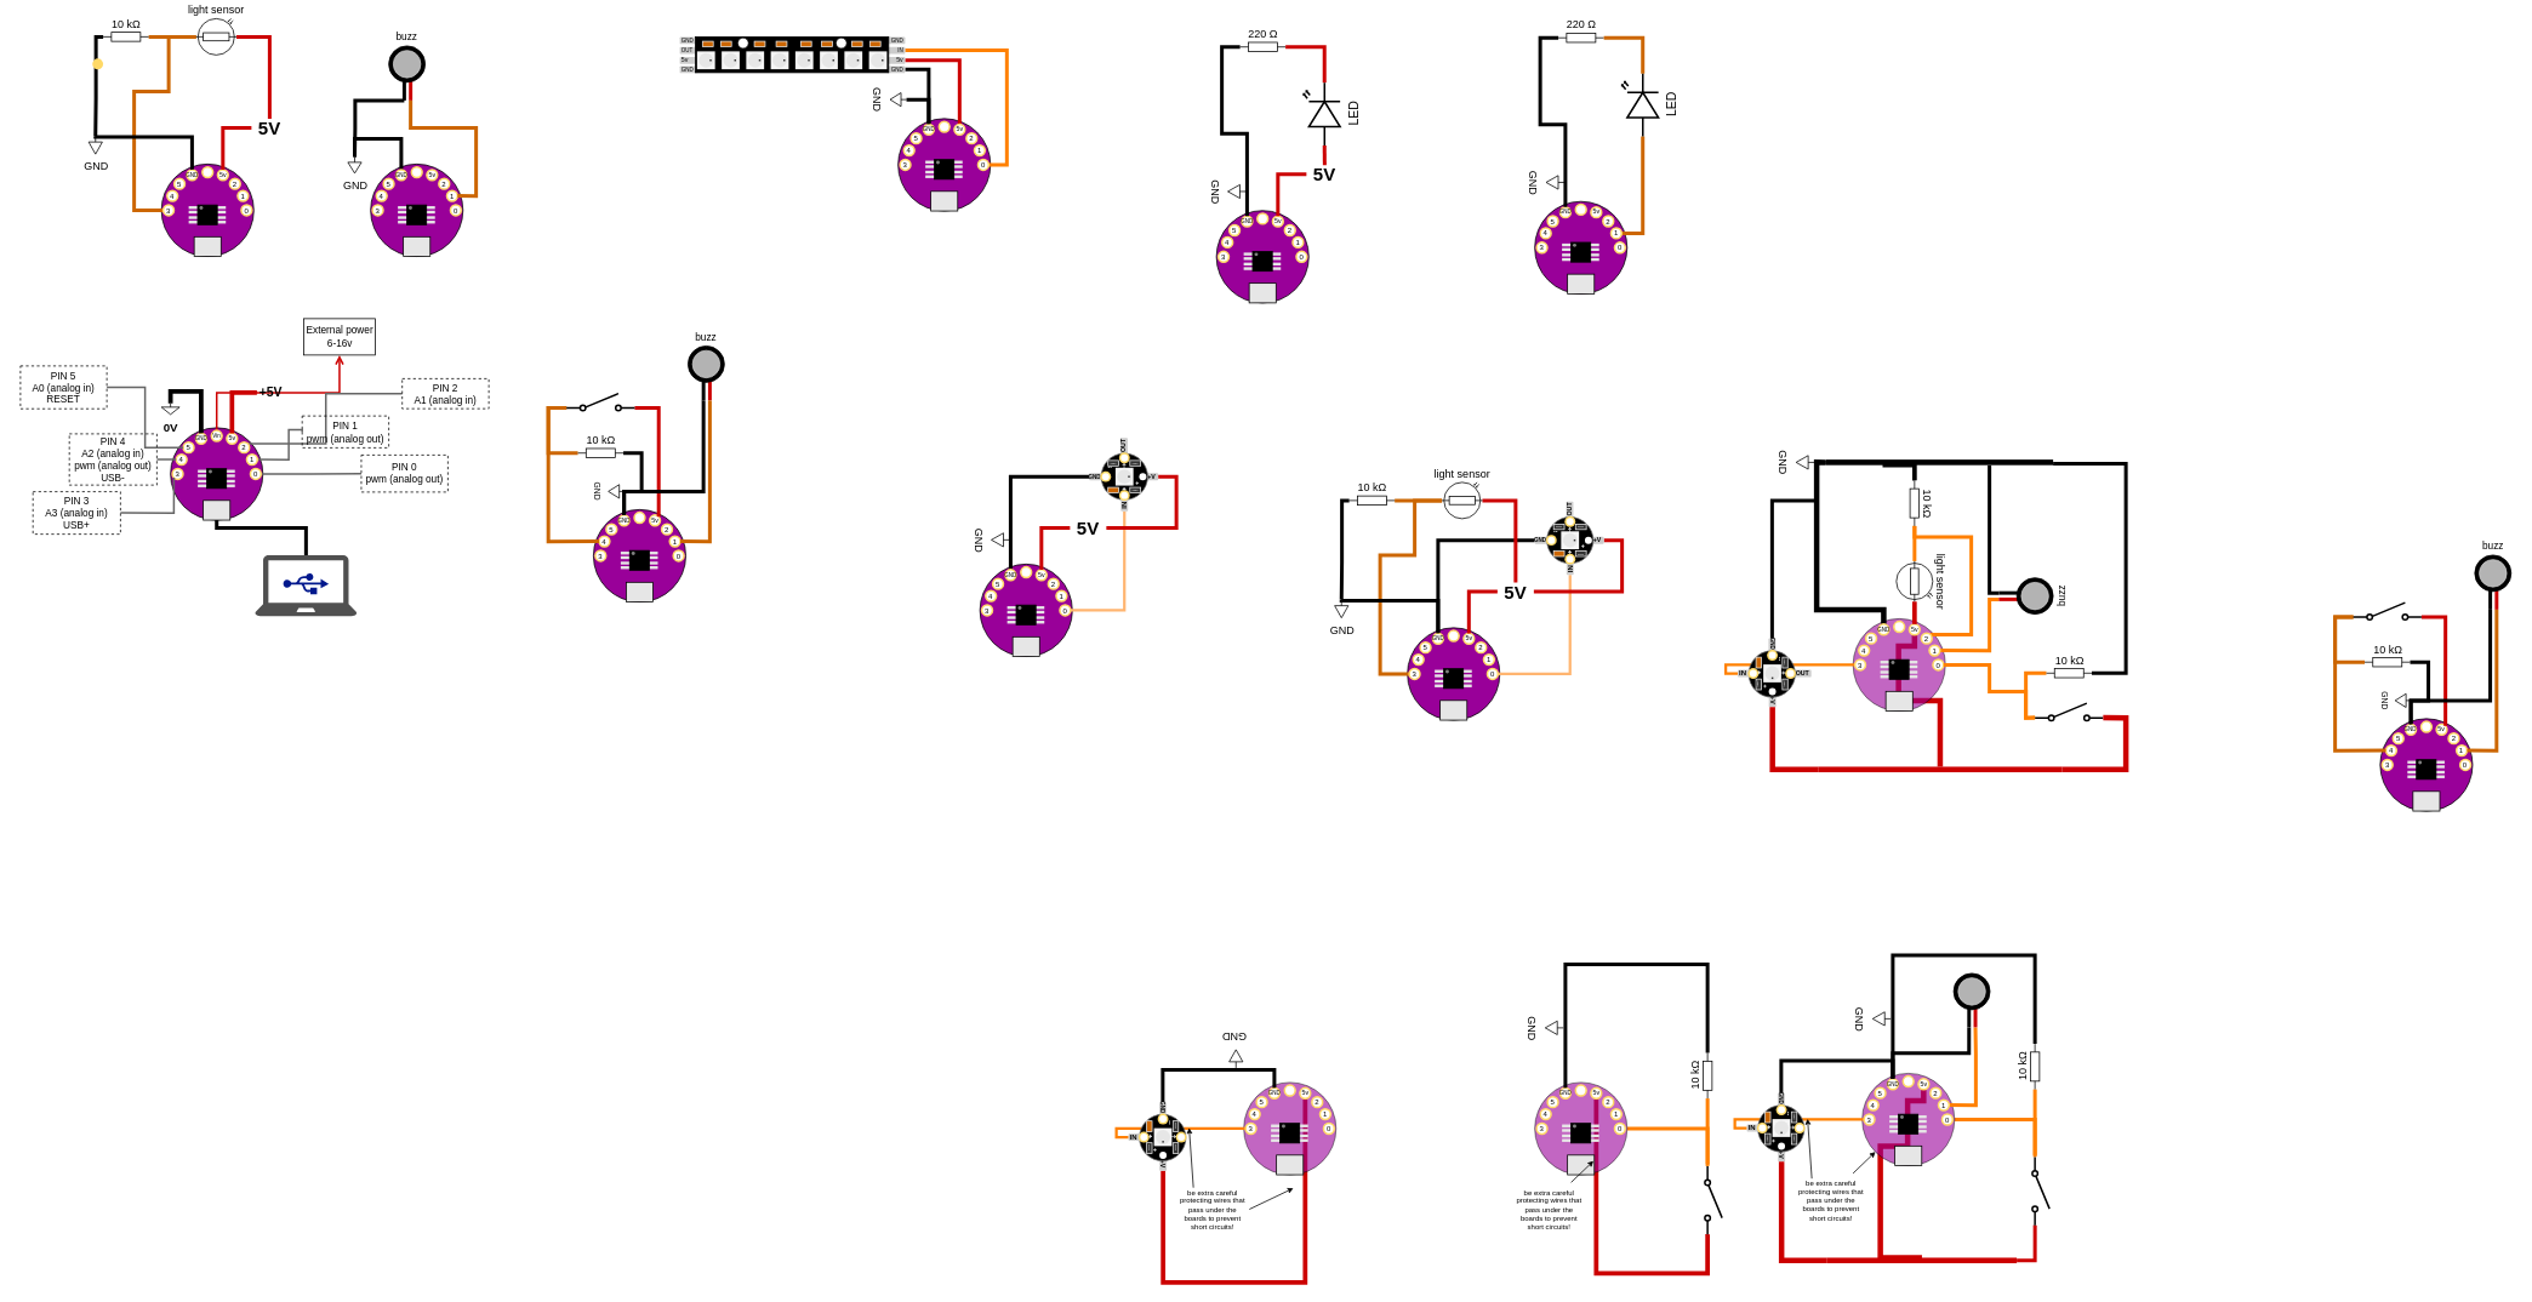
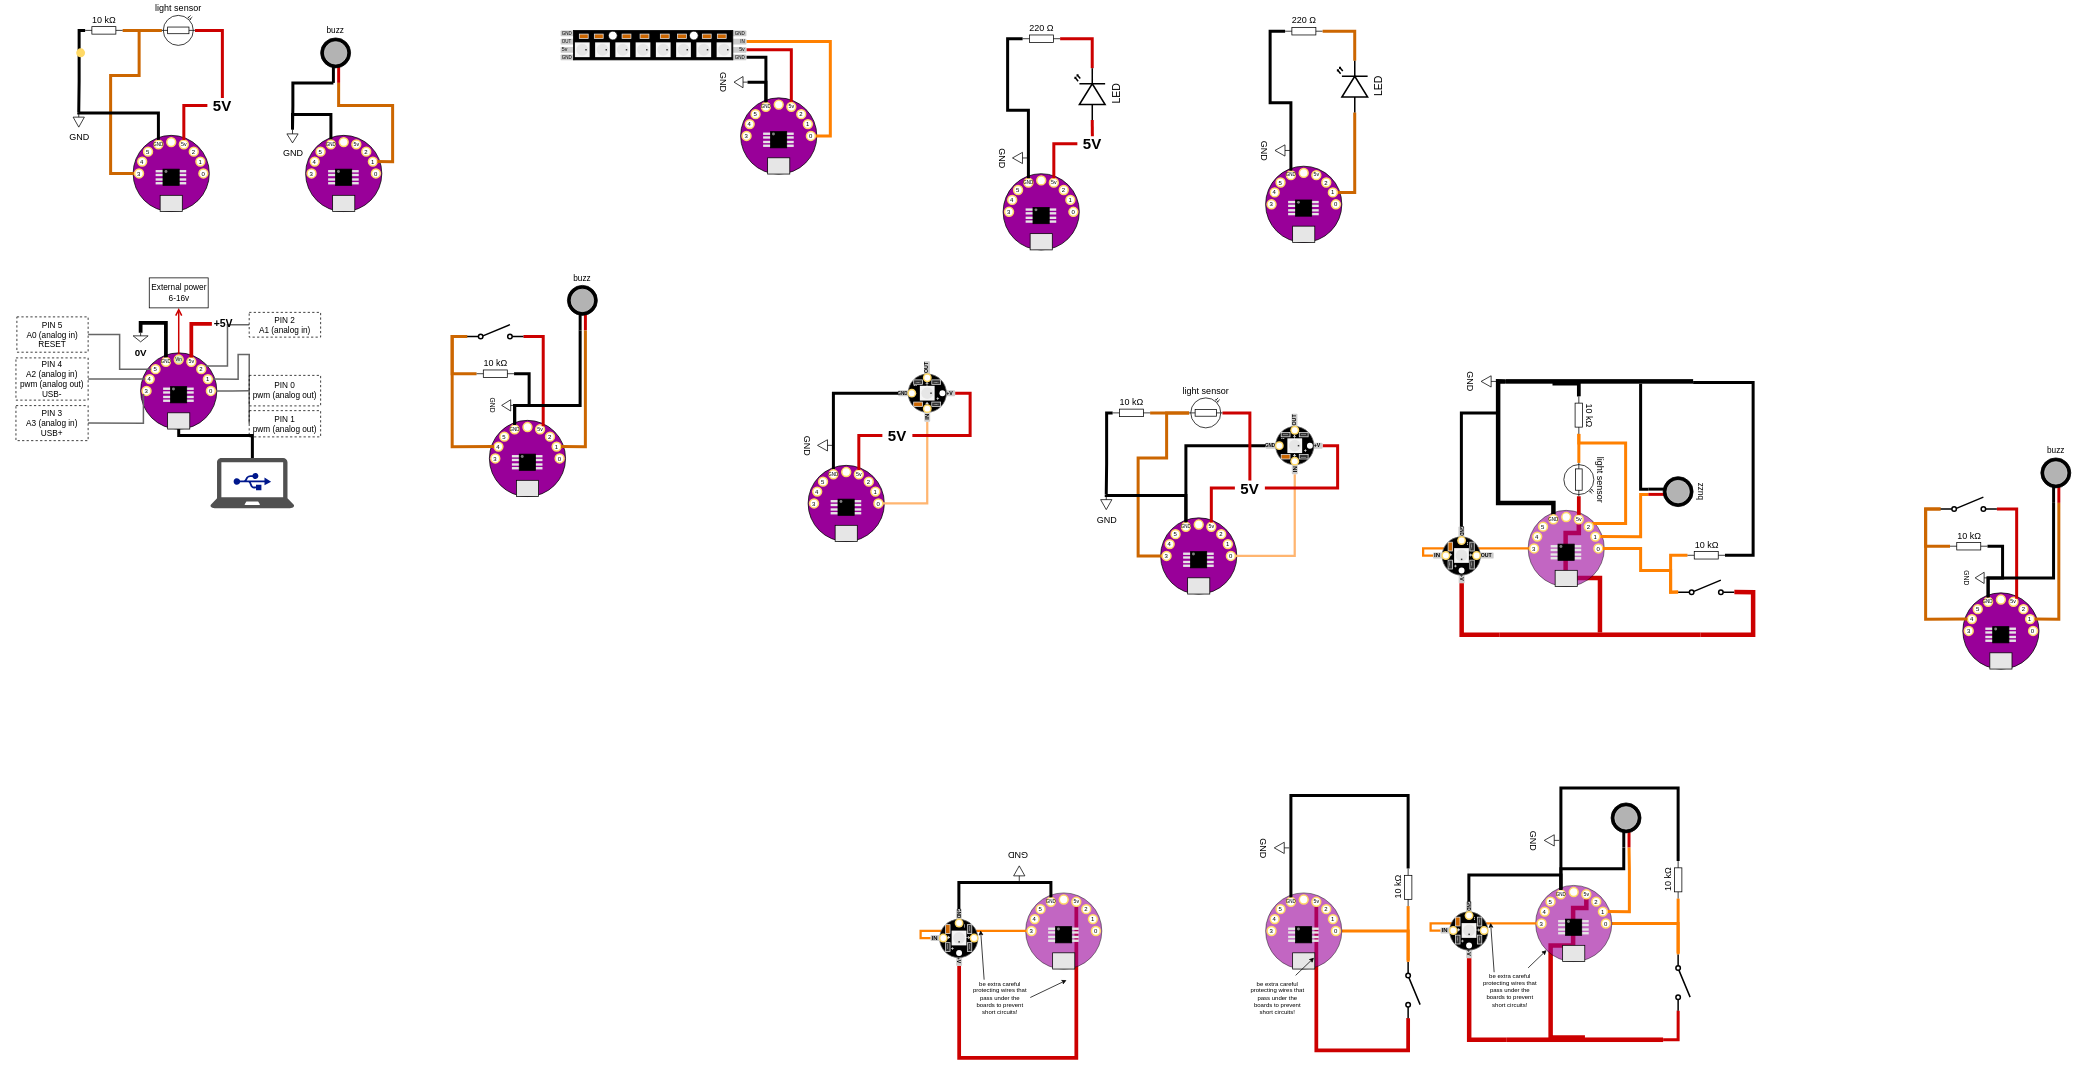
- <mxCell id="190" value="External power&lt;br style=&quot;font-size: 11px;&quot;&gt;6-16v" style="text;html=1;strokeColor=#000000;fillColor=none;align=center;verticalAlign=middle;whiteSpace=wrap;rounded=0;fontSize=11;" parent="1" vertex="1"><mxGeometry x="333.51" y="350" width="78.56" height="40" as="geometry" /></mxCell>
+ <mxCell id="190" value="External power&lt;br style=&quot;font-size: 11px;&quot;&gt;6-16v" style="text;html=1;strokeColor=#000000;fillColor=none;align=center;verticalAlign=middle;whiteSpace=wrap;rounded=0;fontSize=11;" parent="1" vertex="1"><mxGeometry x="198.51" y="370" width="78.56" height="40" as="geometry" /></mxCell>
- <mxCell id="183" value="PIN 5&lt;br style=&quot;font-size: 11px&quot;&gt;A0 (analog in)&lt;br&gt;RESET" style="text;html=1;strokeColor=#000000;fillColor=none;align=center;verticalAlign=middle;whiteSpace=wrap;rounded=0;fontSize=11;dashed=1;" parent="1" vertex="1"><mxGeometry x="22" y="402" width="95" height="47.12" as="geometry" /></mxCell>
+ <mxCell id="183" value="PIN 5&lt;br style=&quot;font-size: 11px&quot;&gt;A0 (analog in)&lt;br&gt;RESET" style="text;html=1;strokeColor=#000000;fillColor=none;align=center;verticalAlign=middle;whiteSpace=wrap;rounded=0;fontSize=11;dashed=1;" parent="1" vertex="1"><mxGeometry x="22" y="422" width="95" height="47.12" as="geometry" /></mxCell>
- <mxCell id="181" value="PIN 2&lt;br style=&quot;font-size: 11px&quot;&gt;A1 (analog in)" style="text;html=1;strokeColor=#000000;fillColor=none;align=center;verticalAlign=middle;whiteSpace=wrap;rounded=0;fontSize=11;dashed=1;" parent="1" vertex="1"><mxGeometry x="441.76" y="416" width="95.24" height="33" as="geometry" /></mxCell>
+ <mxCell id="181" value="PIN 2&lt;br style=&quot;font-size: 11px&quot;&gt;A1 (analog in)" style="text;html=1;strokeColor=#000000;fillColor=none;align=center;verticalAlign=middle;whiteSpace=wrap;rounded=0;fontSize=11;dashed=1;" parent="1" vertex="1"><mxGeometry x="331.76" y="416" width="95.24" height="33" as="geometry" /></mxCell>
- <mxCell id="180" value="PIN 1&lt;br style=&quot;font-size: 11px&quot;&gt;pwm (analog out)" style="text;html=1;strokeColor=#000000;fillColor=none;align=center;verticalAlign=middle;whiteSpace=wrap;rounded=0;fontSize=11;dashed=1;" parent="1" vertex="1"><mxGeometry x="331.76" y="457" width="95.24" height="35" as="geometry" /></mxCell>
+ <mxCell id="180" value="PIN 1&lt;br style=&quot;font-size: 11px&quot;&gt;pwm (analog out)" style="text;html=1;strokeColor=#000000;fillColor=none;align=center;verticalAlign=middle;whiteSpace=wrap;rounded=0;fontSize=11;dashed=1;" parent="1" vertex="1"><mxGeometry x="331.76" y="547" width="95.24" height="35" as="geometry" /></mxCell>
- <mxCell id="153" value="Vin" style="ellipse;whiteSpace=wrap;html=1;aspect=fixed;fontSize=6;strokeWidth=2;strokeColor=#FFD966;" parent="1" vertex="1"><mxGeometry x="231.88" y="473" width="11.811" height="11.81" as="geometry" /></mxCell>
+ <mxCell id="153" value="Vin" style="ellipse;whiteSpace=wrap;html=1;aspect=fixed;fontSize=6;strokeWidth=2;strokeColor=#FFD966;fillColor=#d5e8d4;" parent="1" vertex="1"><mxGeometry x="231.88" y="473" width="11.811" height="11.81" as="geometry" /></mxCell>
- <mxCell id="185" value="PIN 4&lt;br style=&quot;font-size: 11px&quot;&gt;A2 (analog in)&lt;br style=&quot;font-size: 11px&quot;&gt;pwm (analog out)&lt;br&gt;USB-" style="text;html=1;strokeColor=#000000;fillColor=none;align=center;verticalAlign=middle;whiteSpace=wrap;rounded=0;fontSize=11;dashed=1;" parent="1" vertex="1"><mxGeometry x="75.75" y="476.69" width="96.25" height="56.31" as="geometry" /></mxCell>
+ <mxCell id="185" value="PIN 4&lt;br style=&quot;font-size: 11px&quot;&gt;A2 (analog in)&lt;br style=&quot;font-size: 11px&quot;&gt;pwm (analog out)&lt;br&gt;USB-" style="text;html=1;strokeColor=#000000;fillColor=none;align=center;verticalAlign=middle;whiteSpace=wrap;rounded=0;fontSize=11;dashed=1;" parent="1" vertex="1"><mxGeometry x="20.75" y="476.69" width="96.25" height="56.31" as="geometry" /></mxCell>
- <mxCell id="179" value="PIN 0&lt;br style=&quot;font-size: 11px&quot;&gt;pwm (analog out)" style="text;html=1;strokeColor=#000000;fillColor=none;align=center;verticalAlign=middle;whiteSpace=wrap;rounded=0;fontSize=11;dashed=1;" parent="1" vertex="1"><mxGeometry x="396.76" y="500" width="95.24" height="40.69" as="geometry" /></mxCell>
+ <mxCell id="179" value="PIN 0&lt;br style=&quot;font-size: 11px&quot;&gt;pwm (analog out)" style="text;html=1;strokeColor=#000000;fillColor=none;align=center;verticalAlign=middle;whiteSpace=wrap;rounded=0;fontSize=11;dashed=1;" parent="1" vertex="1"><mxGeometry x="331.76" y="500" width="95.24" height="40.69" as="geometry" /></mxCell>
- <mxCell id="187" value="PIN 3&lt;br style=&quot;font-size: 11px&quot;&gt;A3 (analog in)&lt;br&gt;USB+" style="text;html=1;strokeColor=#000000;fillColor=none;align=center;verticalAlign=middle;whiteSpace=wrap;rounded=0;fontSize=11;dashed=1;" parent="1" vertex="1"><mxGeometry x="35.75" y="540.31" width="96.25" height="46.69" as="geometry" /></mxCell>
+ <mxCell id="187" value="PIN 3&lt;br style=&quot;font-size: 11px&quot;&gt;A3 (analog in)&lt;br&gt;USB+" style="text;html=1;strokeColor=#000000;fillColor=none;align=center;verticalAlign=middle;whiteSpace=wrap;rounded=0;fontSize=11;dashed=1;" parent="1" vertex="1"><mxGeometry x="20.75" y="540.31" width="96.25" height="46.69" as="geometry" /></mxCell>
